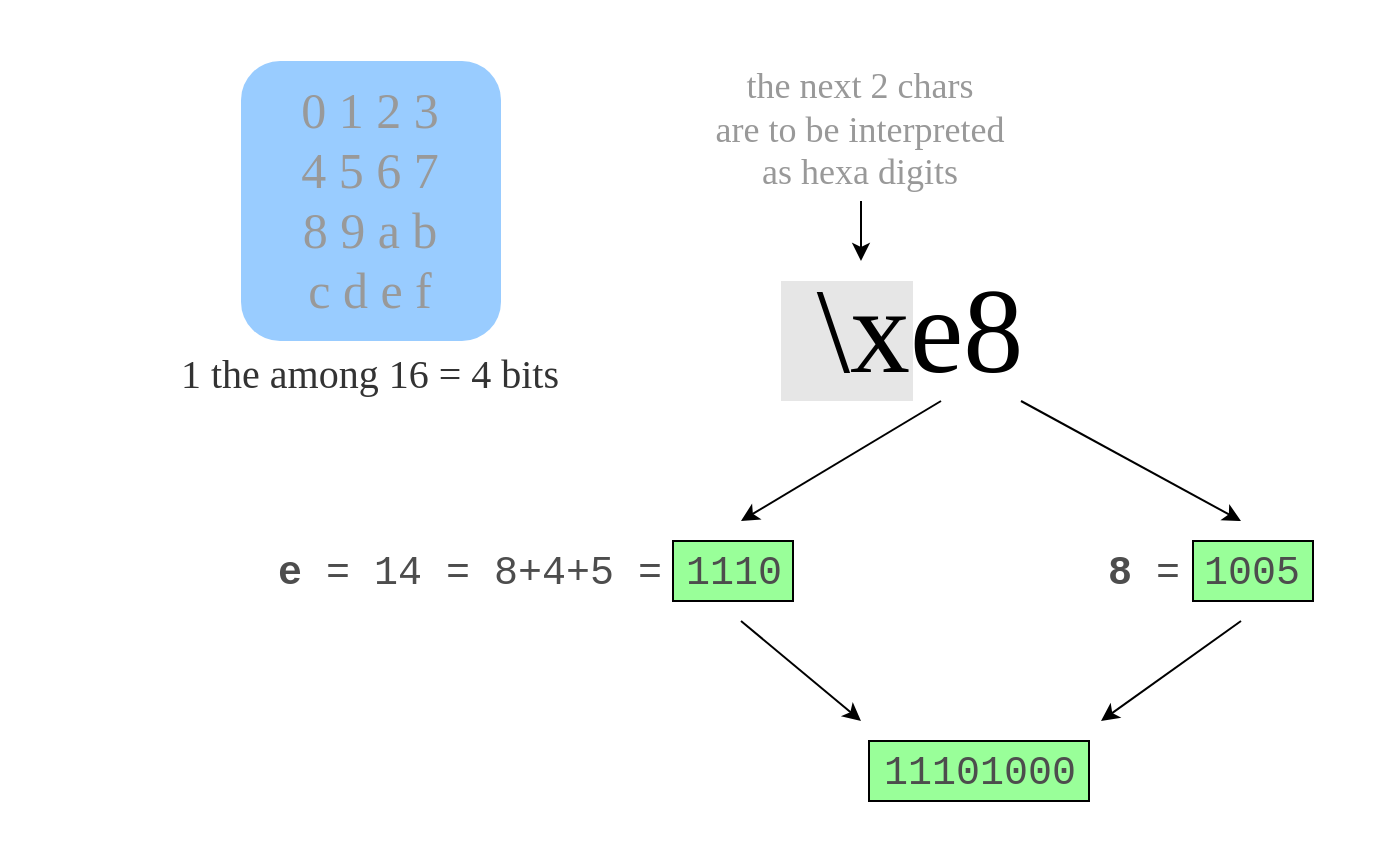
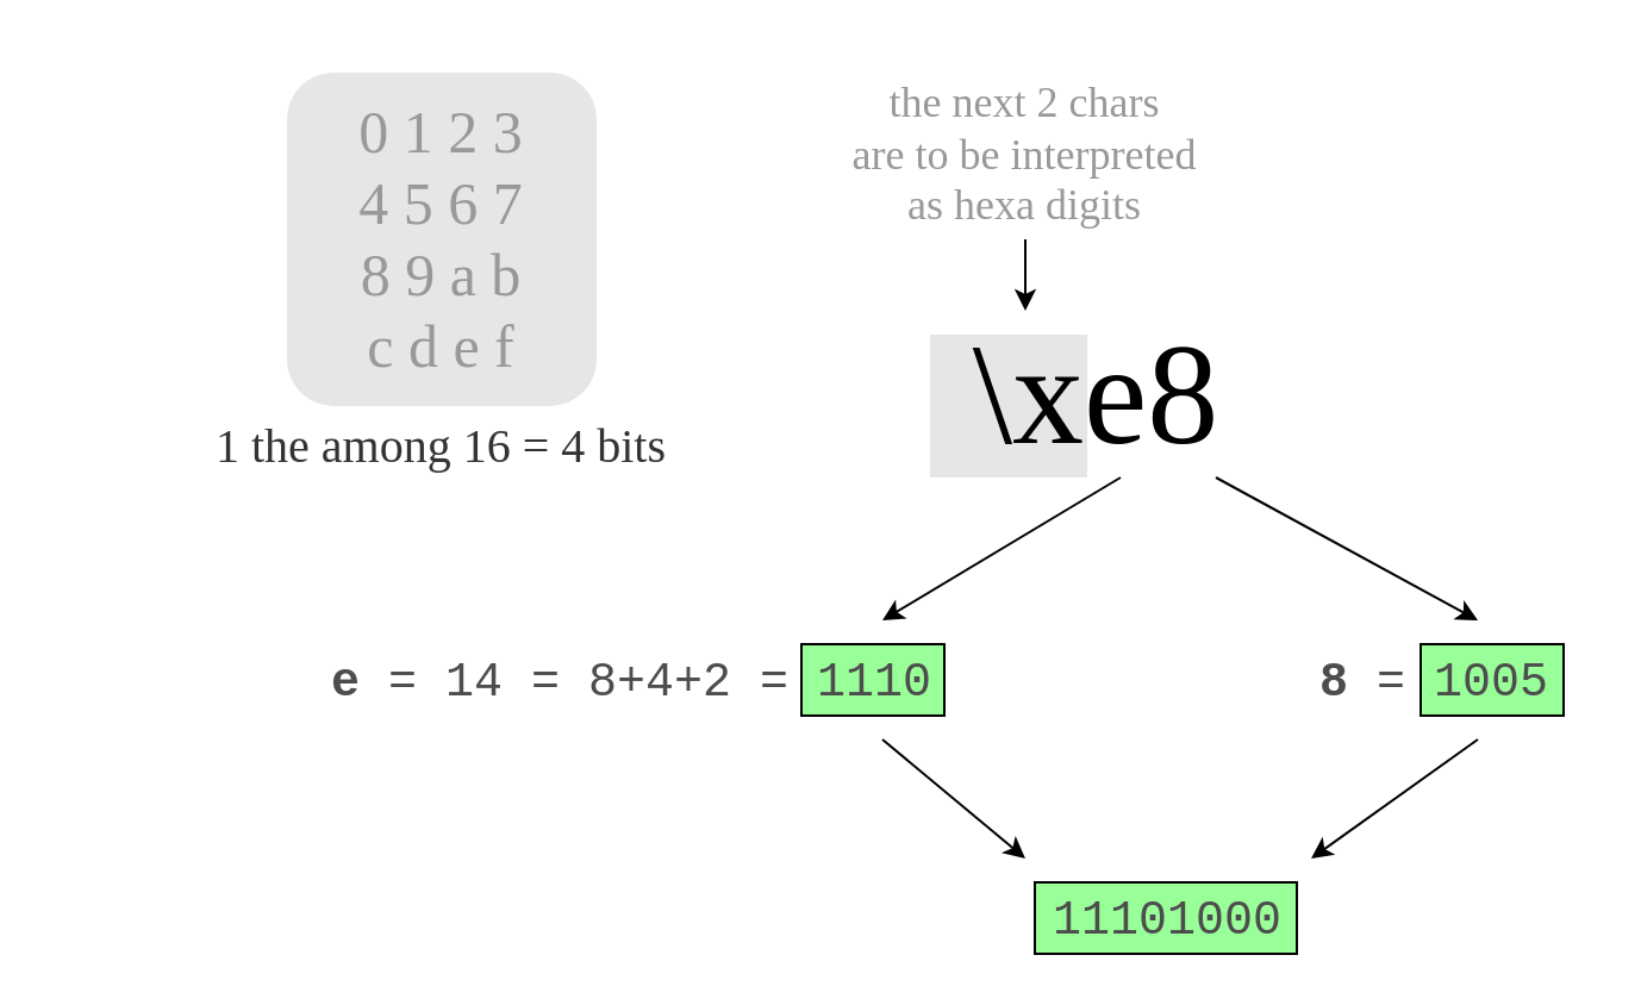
- <mxCell id="9" value="&lt;font style=&quot;font-size: 25px;&quot;&gt;0 1 2 3&lt;br&gt;4 5 6 7&lt;br&gt;8 9 a b&lt;br&gt;c d e f&lt;/font&gt;" style="rounded=1;whiteSpace=wrap;html=1;fontFamily=Verdana;fontSize=12;fontColor=#999999;fillColor=#99CCFF;strokeColor=none;" vertex="1" parent="1"><mxGeometry x="120" y="30" width="130" height="140" as="geometry" /></mxCell>
+ <mxCell id="9" value="&lt;font style=&quot;font-size: 25px;&quot;&gt;0 1 2 3&lt;br&gt;4 5 6 7&lt;br&gt;8 9 a b&lt;br&gt;c d e f&lt;/font&gt;" style="rounded=1;whiteSpace=wrap;html=1;fontFamily=Verdana;fontSize=12;fontColor=#999999;fillColor=#e6e6e6;strokeColor=none;" vertex="1" parent="1"><mxGeometry x="120" y="30" width="130" height="140" as="geometry" /></mxCell>
- <mxCell id="11" value="&lt;font face=&quot;Courier New&quot; color=&quot;#4d4d4d&quot;&gt;&lt;b&gt;e&lt;/b&gt; = 14 = 8+4+5 = 1110&lt;/font&gt;" style="text;html=1;strokeColor=none;fillColor=none;align=center;verticalAlign=middle;whiteSpace=wrap;rounded=0;fontFamily=Verdana;fontSize=20;fontColor=#333333;" vertex="1" parent="1"><mxGeometry x="80" y="270" width="370" height="30" as="geometry" /></mxCell>
+ <mxCell id="11" value="&lt;font face=&quot;Courier New&quot; color=&quot;#4d4d4d&quot;&gt;&lt;b&gt;e&lt;/b&gt; = 14 = 8+4+2 = 1110&lt;/font&gt;" style="text;html=1;strokeColor=none;fillColor=none;align=center;verticalAlign=middle;whiteSpace=wrap;rounded=0;fontFamily=Verdana;fontSize=20;fontColor=#333333;" vertex="1" parent="1"><mxGeometry x="80" y="270" width="370" height="30" as="geometry" /></mxCell>
